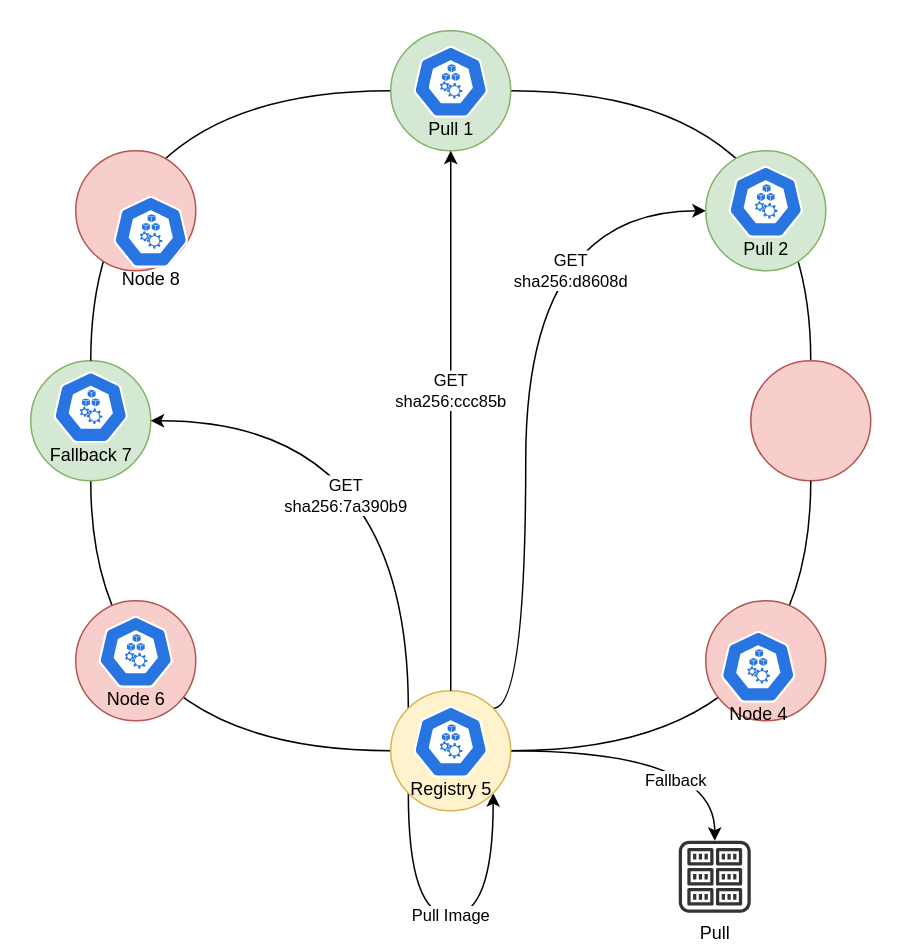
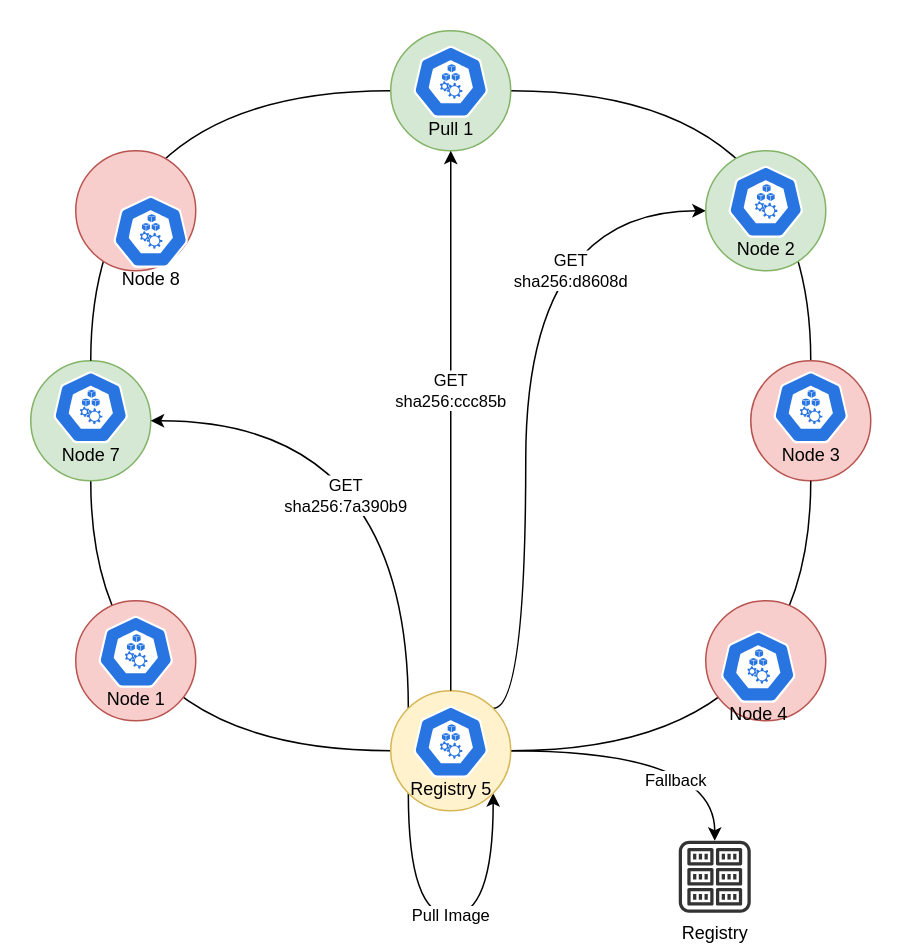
- <mxCell id="19" value="Pull 2" style="sketch=0;html=1;dashed=0;whitespace=wrap;fillColor=#2875E2;strokeColor=#ffffff;points=[[0.005,0.63,0],[0.1,0.2,0],[0.9,0.2,0],[0.5,0,0],[0.995,0.63,0],[0.72,0.99,0],[0.5,1,0],[0.28,0.99,0]];verticalLabelPosition=bottom;align=center;verticalAlign=top;shape=mxgraph.kubernetes.icon;prIcon=node;spacingTop=-6;" vertex="1" parent="1"><mxGeometry x="485" y="110" width="50" height="48" as="geometry" /></mxCell>
+ <mxCell id="19" value="Node 2" style="sketch=0;html=1;dashed=0;whitespace=wrap;fillColor=#2875E2;strokeColor=#ffffff;points=[[0.005,0.63,0],[0.1,0.2,0],[0.9,0.2,0],[0.5,0,0],[0.995,0.63,0],[0.72,0.99,0],[0.5,1,0],[0.28,0.99,0]];verticalLabelPosition=bottom;align=center;verticalAlign=top;shape=mxgraph.kubernetes.icon;prIcon=node;spacingTop=-6;" vertex="1" parent="1"><mxGeometry x="485" y="110" width="50" height="48" as="geometry" /></mxCell>
+ <mxCell id="20" value="Node 3" style="sketch=0;html=1;dashed=0;whitespace=wrap;fillColor=#2875E2;strokeColor=#ffffff;points=[[0.005,0.63,0],[0.1,0.2,0],[0.9,0.2,0],[0.5,0,0],[0.995,0.63,0],[0.72,0.99,0],[0.5,1,0],[0.28,0.99,0]];verticalLabelPosition=bottom;align=center;verticalAlign=top;shape=mxgraph.kubernetes.icon;prIcon=node;spacingTop=-6;" vertex="1" parent="1"><mxGeometry x="515" y="247" width="50" height="48" as="geometry" /></mxCell>
- <mxCell id="24" value="Fallback 7" style="sketch=0;html=1;dashed=0;whitespace=wrap;fillColor=#2875E2;strokeColor=#ffffff;points=[[0.005,0.63,0],[0.1,0.2,0],[0.9,0.2,0],[0.5,0,0],[0.995,0.63,0],[0.72,0.99,0],[0.5,1,0],[0.28,0.99,0]];verticalLabelPosition=bottom;align=center;verticalAlign=top;shape=mxgraph.kubernetes.icon;prIcon=node;spacingTop=-6;" vertex="1" parent="1"><mxGeometry x="35" y="247" width="50" height="48" as="geometry" /></mxCell>
+ <mxCell id="24" value="Node 7" style="sketch=0;html=1;dashed=0;whitespace=wrap;fillColor=#2875E2;strokeColor=#ffffff;points=[[0.005,0.63,0],[0.1,0.2,0],[0.9,0.2,0],[0.5,0,0],[0.995,0.63,0],[0.72,0.99,0],[0.5,1,0],[0.28,0.99,0]];verticalLabelPosition=bottom;align=center;verticalAlign=top;shape=mxgraph.kubernetes.icon;prIcon=node;spacingTop=-6;" vertex="1" parent="1"><mxGeometry x="35" y="247" width="50" height="48" as="geometry" /></mxCell>
- <mxCell id="23" value="Node 6" style="sketch=0;html=1;dashed=0;whitespace=wrap;fillColor=#2875E2;strokeColor=#ffffff;points=[[0.005,0.63,0],[0.1,0.2,0],[0.9,0.2,0],[0.5,0,0],[0.995,0.63,0],[0.72,0.99,0],[0.5,1,0],[0.28,0.99,0]];verticalLabelPosition=bottom;align=center;verticalAlign=top;shape=mxgraph.kubernetes.icon;prIcon=node;spacingTop=-6;" vertex="1" parent="1"><mxGeometry x="65" y="410" width="50" height="48" as="geometry" /></mxCell>
+ <mxCell id="23" value="Node 1" style="sketch=0;html=1;dashed=0;whitespace=wrap;fillColor=#2875E2;strokeColor=#ffffff;points=[[0.005,0.63,0],[0.1,0.2,0],[0.9,0.2,0],[0.5,0,0],[0.995,0.63,0],[0.72,0.99,0],[0.5,1,0],[0.28,0.99,0]];verticalLabelPosition=bottom;align=center;verticalAlign=top;shape=mxgraph.kubernetes.icon;prIcon=node;spacingTop=-6;" vertex="1" parent="1"><mxGeometry x="65" y="410" width="50" height="48" as="geometry" /></mxCell>
- <mxCell id="26" value="Pull" style="sketch=0;outlineConnect=0;fillColor=#333333;strokeColor=#6c8ebf;dashed=0;verticalLabelPosition=bottom;verticalAlign=top;align=center;html=1;fontSize=12;fontStyle=0;aspect=fixed;pointerEvents=1;shape=mxgraph.aws4.registry;fillStyle=auto;" vertex="1" parent="1"><mxGeometry x="452" y="560" width="48" height="48" as="geometry" /></mxCell>
+ <mxCell id="26" value="Registry" style="sketch=0;outlineConnect=0;fillColor=#333333;strokeColor=#6c8ebf;dashed=0;verticalLabelPosition=bottom;verticalAlign=top;align=center;html=1;fontSize=12;fontStyle=0;aspect=fixed;pointerEvents=1;shape=mxgraph.aws4.registry;fillStyle=auto;" vertex="1" parent="1"><mxGeometry x="452" y="560" width="48" height="48" as="geometry" /></mxCell>
